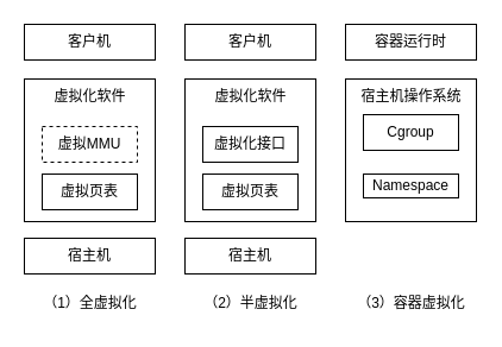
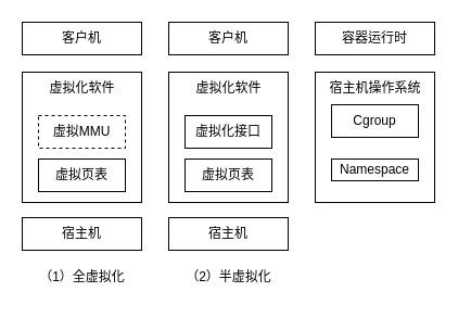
- <mxCell id="22" value="（3）容器虚拟化" style="text;html=1;align=center;verticalAlign=middle;resizable=0;points=[];autosize=1;strokeColor=none;fillColor=none;" vertex="1" parent="1"><mxGeometry x="290" y="240" width="110" height="30" as="geometry" /></mxCell>
